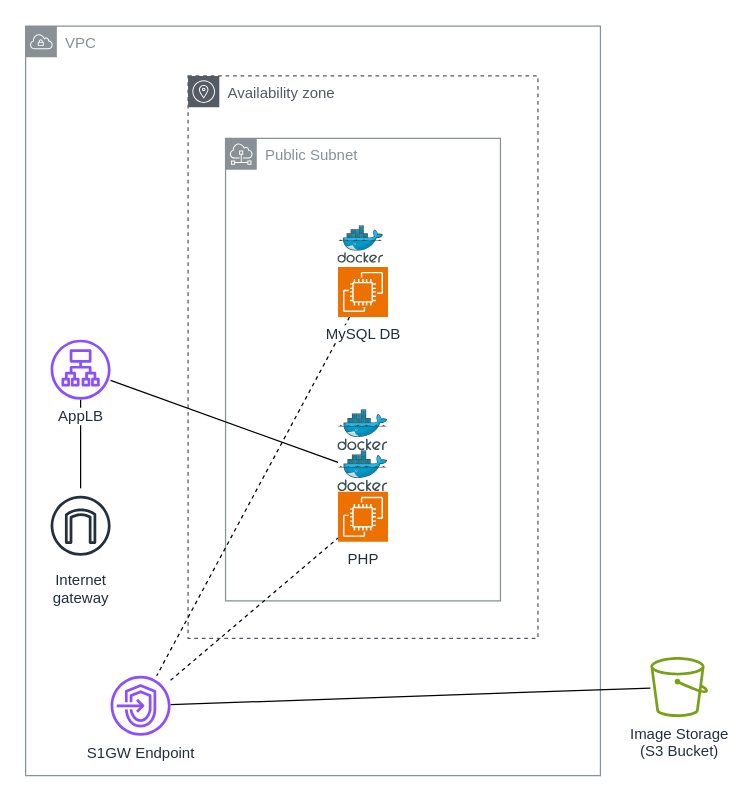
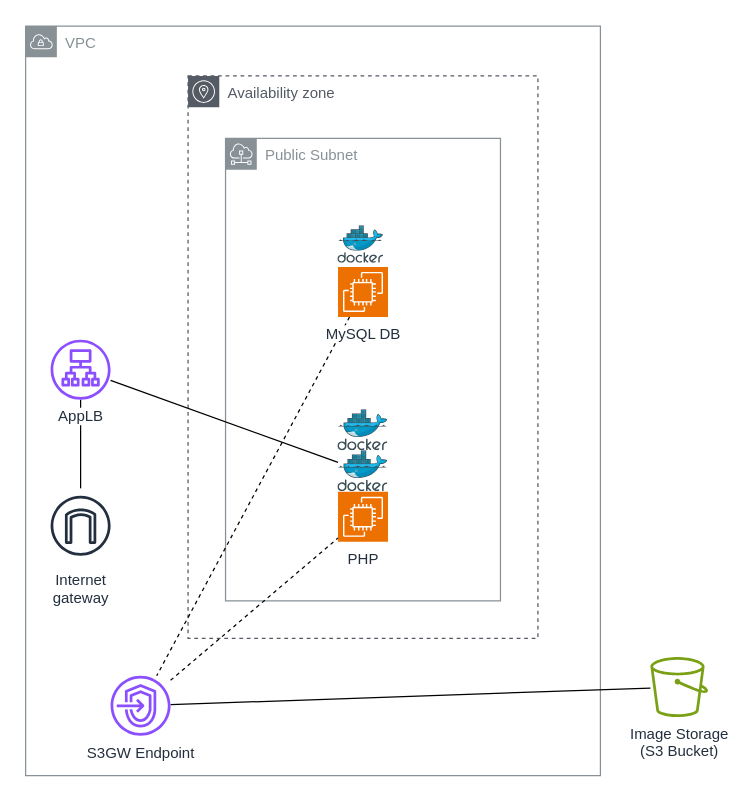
- <mxCell id="15" value="S1GW Endpoint" style="sketch=0;outlineConnect=0;fontColor=#232F3E;gradientColor=none;fillColor=#8C4FFF;strokeColor=none;dashed=0;verticalLabelPosition=bottom;verticalAlign=top;align=center;html=1;fontSize=12;fontStyle=0;aspect=fixed;pointerEvents=1;shape=mxgraph.aws4.endpoints;fontFamily=Helvetica;labelBackgroundColor=default;" parent="1" vertex="1"><mxGeometry x="88" y="540" width="48" height="48" as="geometry" /></mxCell>
+ <mxCell id="15" value="S3GW Endpoint" style="sketch=0;outlineConnect=0;fontColor=#232F3E;gradientColor=none;fillColor=#8C4FFF;strokeColor=none;dashed=0;verticalLabelPosition=bottom;verticalAlign=top;align=center;html=1;fontSize=12;fontStyle=0;aspect=fixed;pointerEvents=1;shape=mxgraph.aws4.endpoints;fontFamily=Helvetica;labelBackgroundColor=default;" parent="1" vertex="1"><mxGeometry x="88" y="540" width="48" height="48" as="geometry" /></mxCell>
